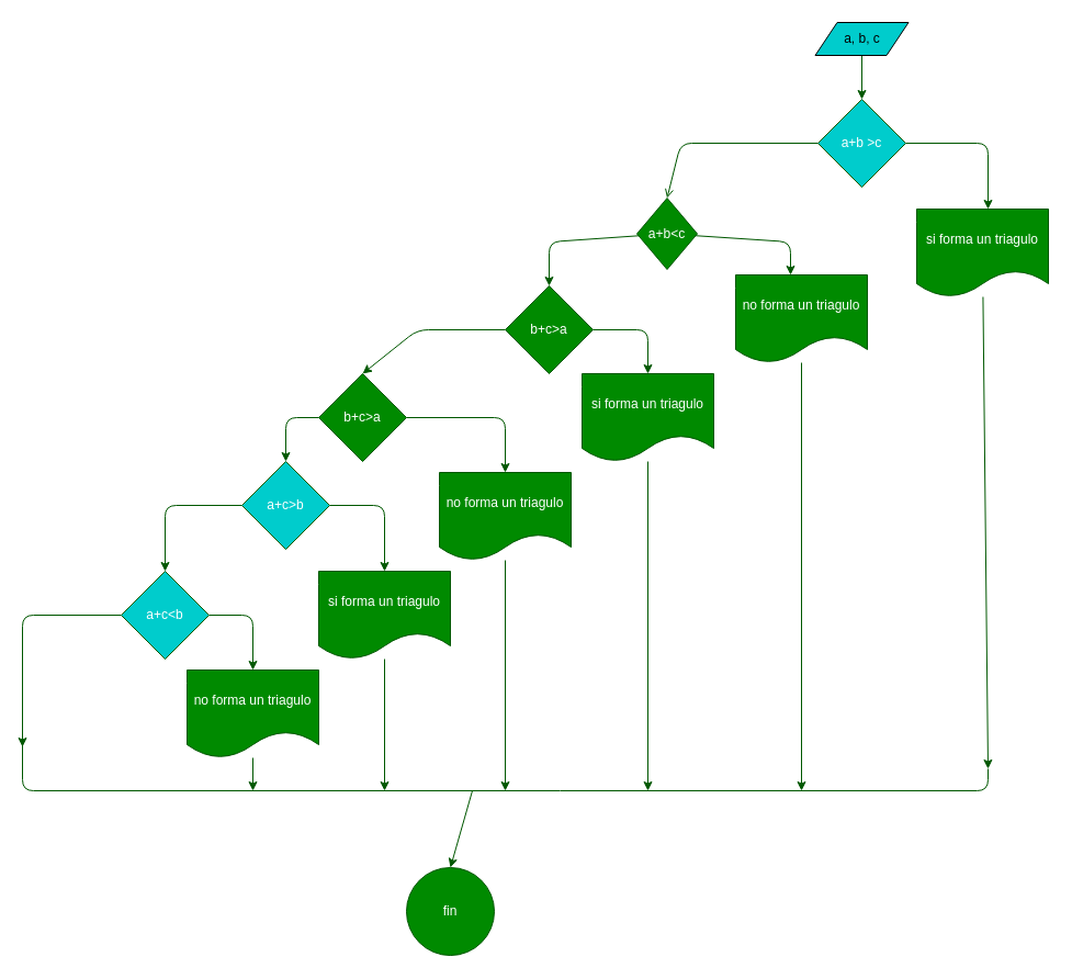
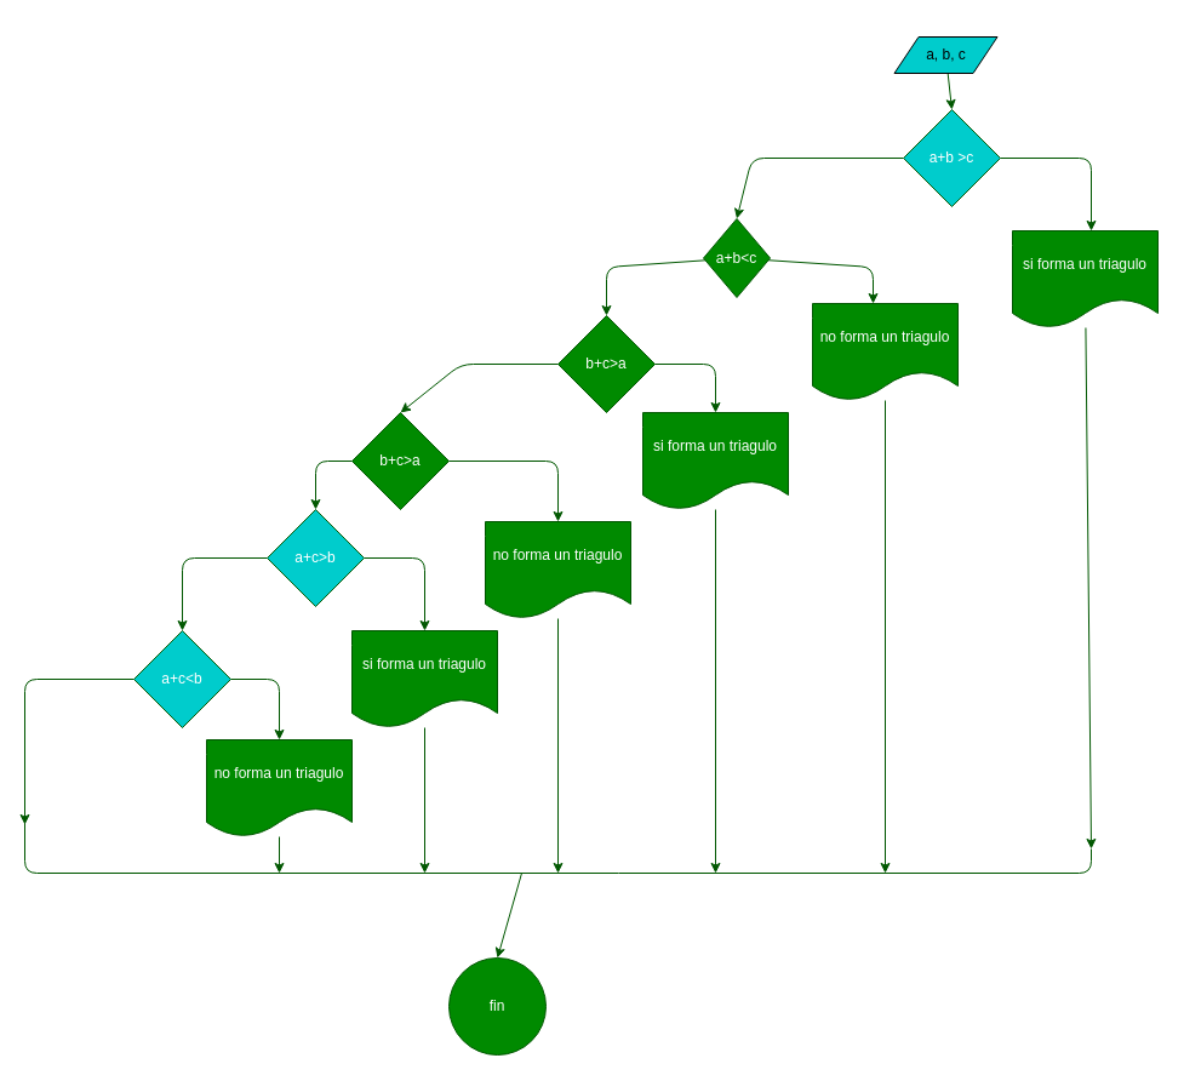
- <mxCell id="3" value="a, b, c" style="shape=parallelogram;perimeter=parallelogramPerimeter;whiteSpace=wrap;html=1;fixedSize=1;fillColor=#00CCCC;" parent="1" vertex="1"><mxGeometry x="742.5" y="20" width="85" height="30" as="geometry" /></mxCell>
+ <mxCell id="3" value="a, b, c" style="shape=parallelogram;perimeter=parallelogramPerimeter;whiteSpace=wrap;html=1;fixedSize=1;fillColor=#00CCCC;" parent="1" vertex="1"><mxGeometry x="737.5" y="30" width="85" height="30" as="geometry" /></mxCell>
- <mxCell id="5" style="edgeStyle=none;html=1;entryX=0.5;entryY=0;entryDx=0;entryDy=0;fillColor=#008a00;strokeColor=#005700;endArrow=open;" parent="1" source="6" target="11" edge="1"><mxGeometry relative="1" as="geometry"><mxPoint x="690" y="180" as="targetPoint" /><Array as="points"><mxPoint x="620" y="130" /></Array></mxGeometry></mxCell>
+ <mxCell id="5" style="edgeStyle=none;html=1;entryX=0.5;entryY=0;entryDx=0;entryDy=0;fillColor=#008a00;strokeColor=#005700;" parent="1" source="6" target="11" edge="1"><mxGeometry relative="1" as="geometry"><mxPoint x="690" y="180" as="targetPoint" /><Array as="points"><mxPoint x="620" y="130" /></Array></mxGeometry></mxCell>
